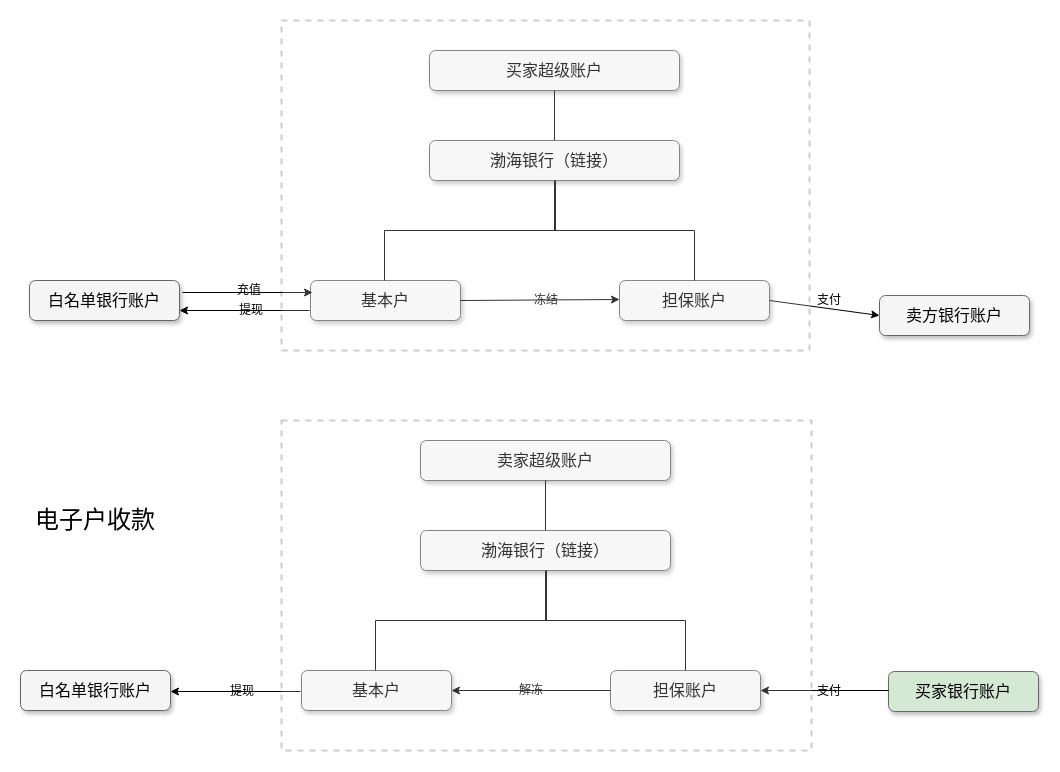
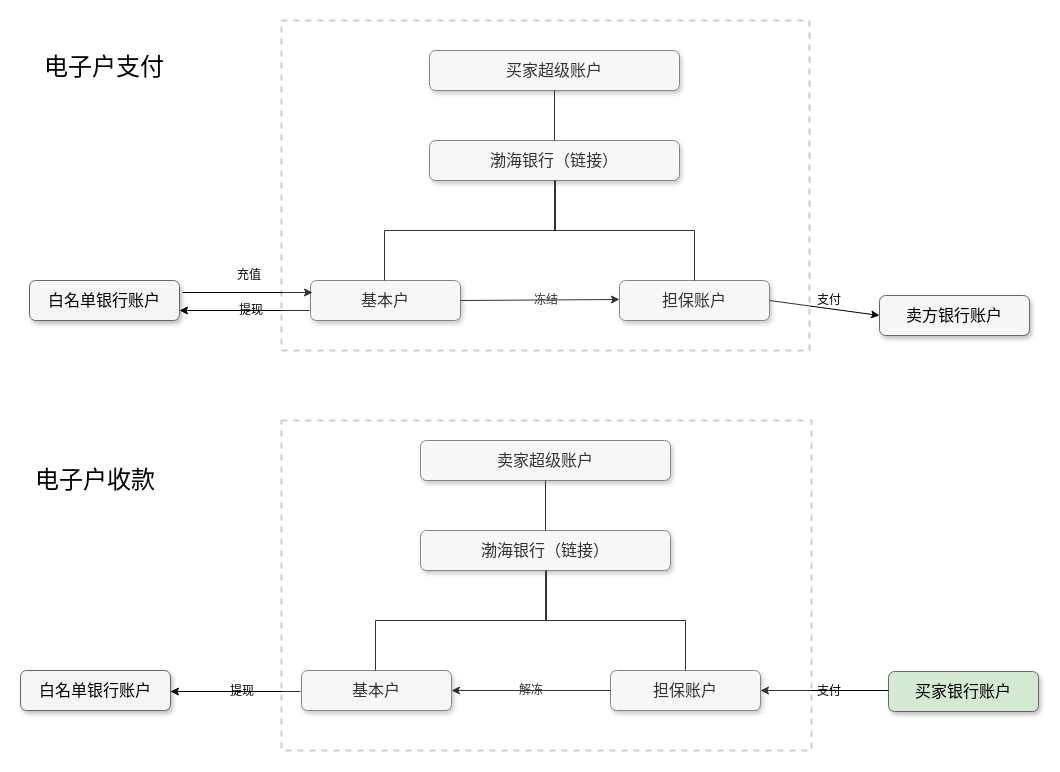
+ <mxCell id="16" value="&lt;font style=&quot;font-size: 24px&quot;&gt;电子户支付&lt;/font&gt;" style="rounded=0;whiteSpace=wrap;html=1;strokeWidth=1;gradientColor=#ffffff;opacity=20;strokeColor=none;fontSize=24;" vertex="1" parent="1"><mxGeometry x="29" y="37" width="150" height="60" as="geometry" /></mxCell>
- <mxCell id="12" value="充值" style="rounded=0;whiteSpace=wrap;html=1;gradientColor=#ffffff;strokeWidth=1;strokeColor=#FFFFFF;opacity=0;" vertex="1" parent="1"><mxGeometry x="229" y="280" width="40" height="20" as="geometry" /></mxCell>
+ <mxCell id="12" value="充值" style="rounded=0;whiteSpace=wrap;html=1;gradientColor=#ffffff;strokeWidth=1;strokeColor=#FFFFFF;opacity=0;" vertex="1" parent="1"><mxGeometry x="229" y="265" width="40" height="20" as="geometry" /></mxCell>
- <mxCell id="27" value="&lt;font style=&quot;font-size: 24px&quot;&gt;电子户收款&lt;/font&gt;" style="rounded=0;whiteSpace=wrap;html=1;strokeWidth=1;gradientColor=#ffffff;opacity=20;strokeColor=none;fontSize=24;" vertex="1" parent="1"><mxGeometry x="20" y="490" width="150" height="60" as="geometry" /></mxCell>
+ <mxCell id="27" value="&lt;font style=&quot;font-size: 24px&quot;&gt;电子户收款&lt;/font&gt;" style="rounded=0;whiteSpace=wrap;html=1;strokeWidth=1;gradientColor=#ffffff;opacity=20;strokeColor=none;fontSize=24;" vertex="1" parent="1"><mxGeometry x="20" y="450" width="150" height="60" as="geometry" /></mxCell>
